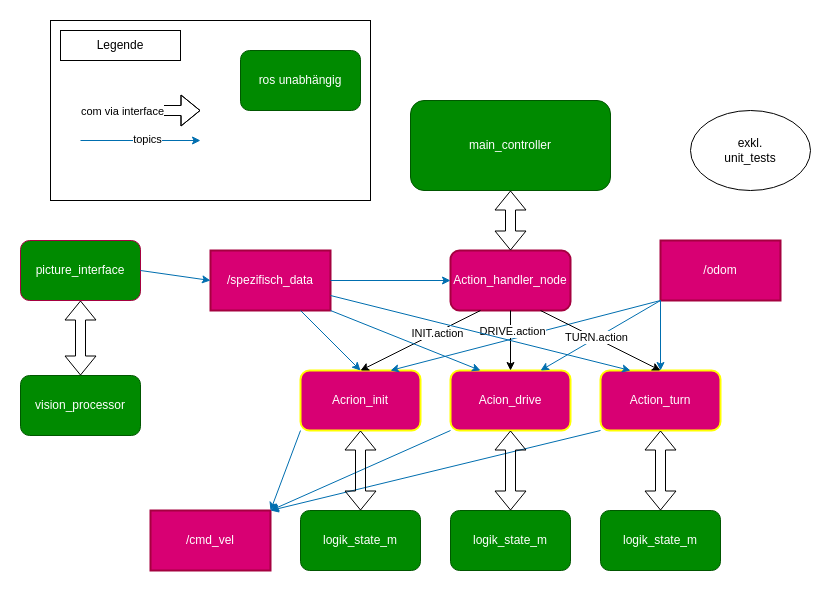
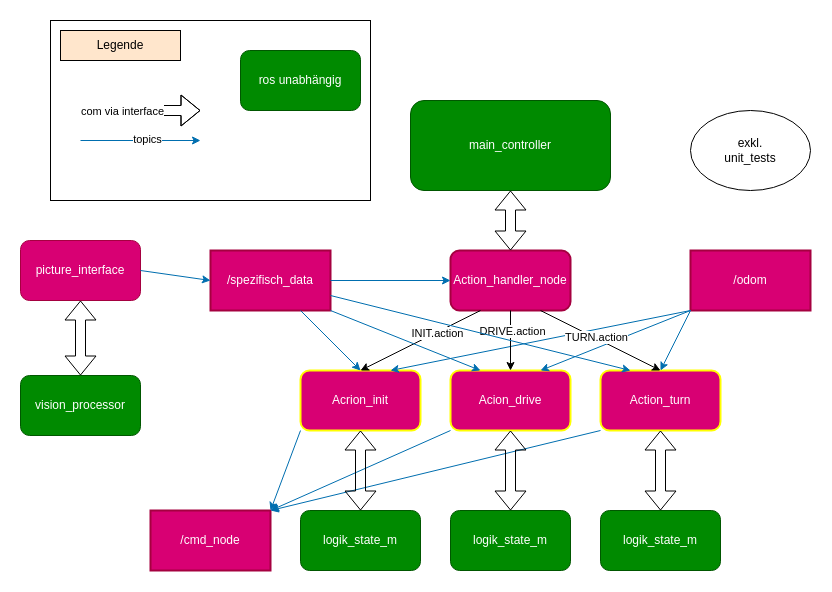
- <mxCell id="38" value="Legende" style="rounded=0;whiteSpace=wrap;html=1;" parent="1" vertex="1"><mxGeometry x="60" y="30" width="120" height="30" as="geometry" /></mxCell>
+ <mxCell id="38" value="Legende" style="rounded=0;whiteSpace=wrap;html=1;fillColor=#ffe6cc;" parent="1" vertex="1"><mxGeometry x="60" y="30" width="120" height="30" as="geometry" /></mxCell>
- <mxCell id="3" value="picture_interface" style="rounded=1;whiteSpace=wrap;html=1;fillColor=#008a00;fontColor=#ffffff;strokeColor=#A50040;" parent="1" vertex="1"><mxGeometry x="20" y="240" width="120" height="60" as="geometry" /></mxCell>
+ <mxCell id="3" value="picture_interface" style="rounded=1;whiteSpace=wrap;html=1;fillColor=#d80073;fontColor=#ffffff;strokeColor=#A50040;" parent="1" vertex="1"><mxGeometry x="20" y="240" width="120" height="60" as="geometry" /></mxCell>
- <mxCell id="8" value="/odom" style="rounded=0;whiteSpace=wrap;html=1;fillColor=#d80073;fontColor=#ffffff;strokeColor=light-dark(#A50040, #00eeff);strokeWidth=2;" parent="1" vertex="1"><mxGeometry x="660" y="240" width="120" height="60" as="geometry" /></mxCell>
+ <mxCell id="8" value="/odom" style="rounded=0;whiteSpace=wrap;html=1;fillColor=#d80073;fontColor=#ffffff;strokeColor=light-dark(#A50040, #00eeff);strokeWidth=2;" parent="1" vertex="1"><mxGeometry x="690" y="250" width="120" height="60" as="geometry" /></mxCell>
- <mxCell id="7" value="/cmd_vel" style="rounded=0;whiteSpace=wrap;html=1;fillColor=#d80073;fontColor=#ffffff;strokeColor=light-dark(#A50040, #00eeff);strokeWidth=2;" parent="1" vertex="1"><mxGeometry x="150" y="510" width="120" height="60" as="geometry" /></mxCell>
+ <mxCell id="7" value="/cmd_node" style="rounded=0;whiteSpace=wrap;html=1;fillColor=#d80073;fontColor=#ffffff;strokeColor=light-dark(#A50040, #00eeff);strokeWidth=2;" parent="1" vertex="1"><mxGeometry x="150" y="510" width="120" height="60" as="geometry" /></mxCell>
